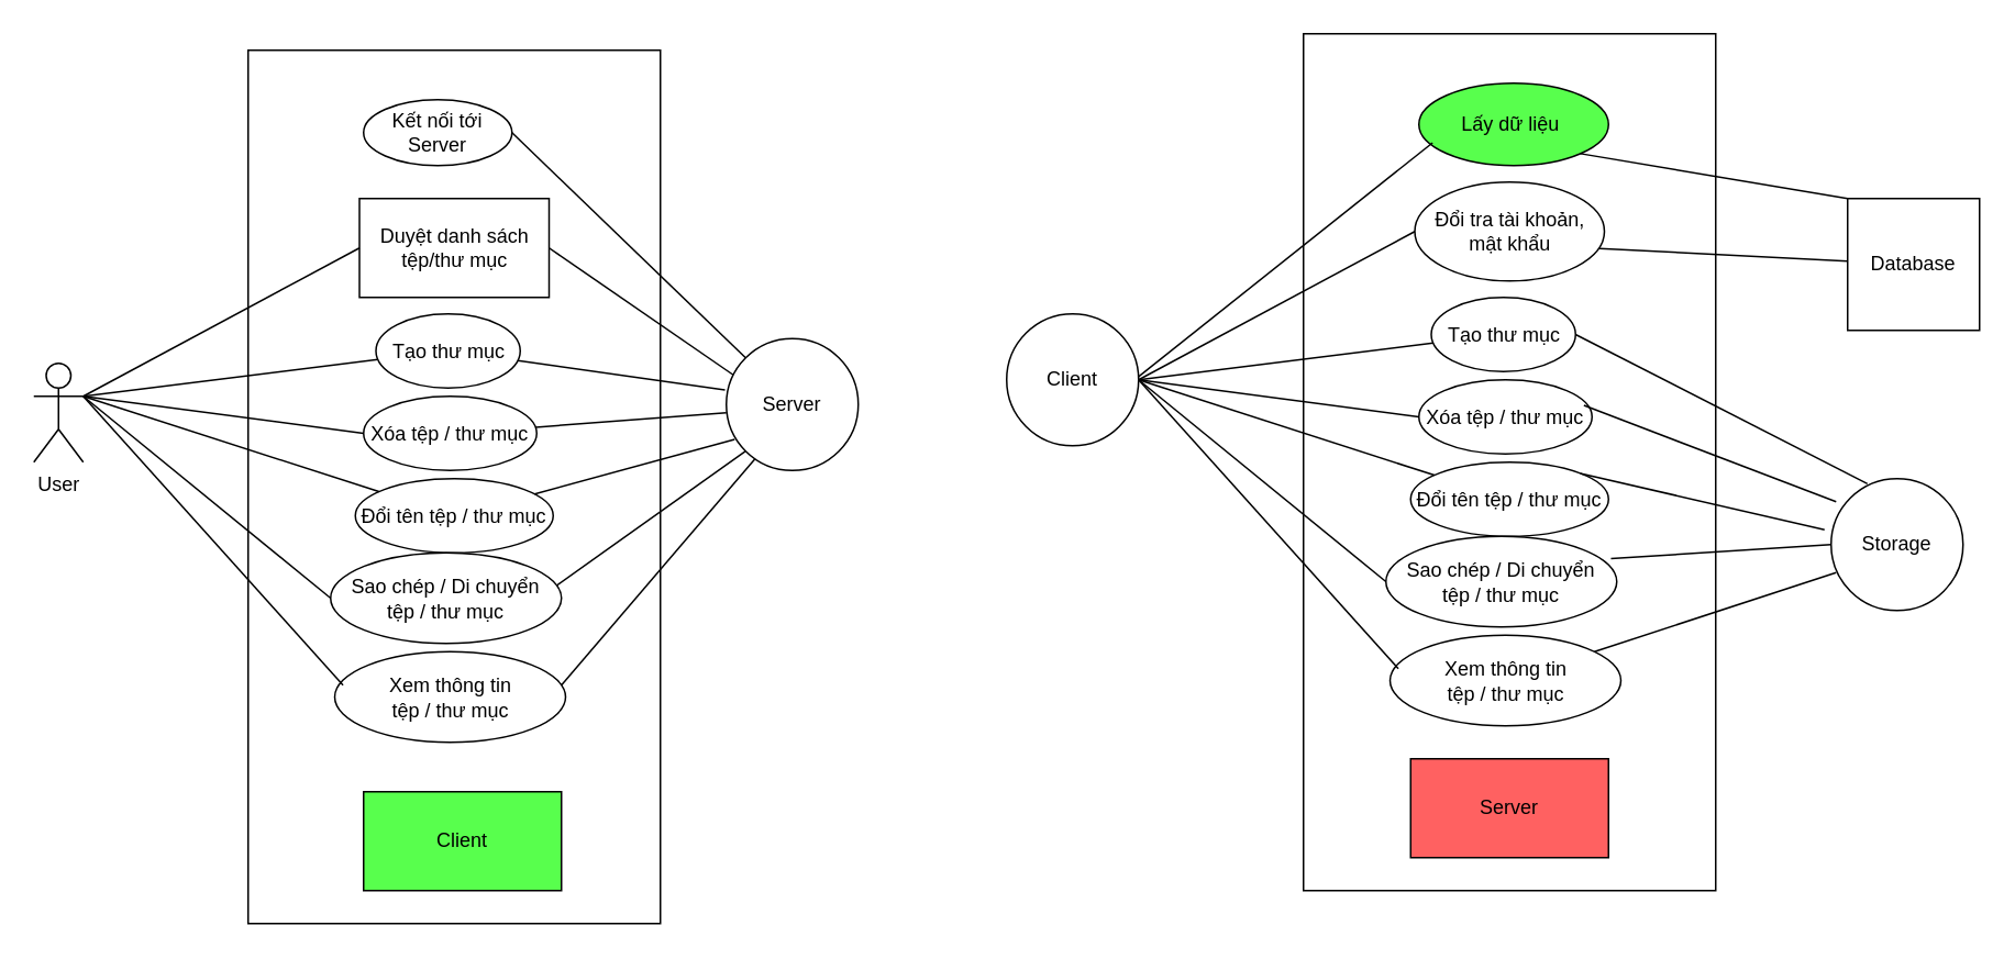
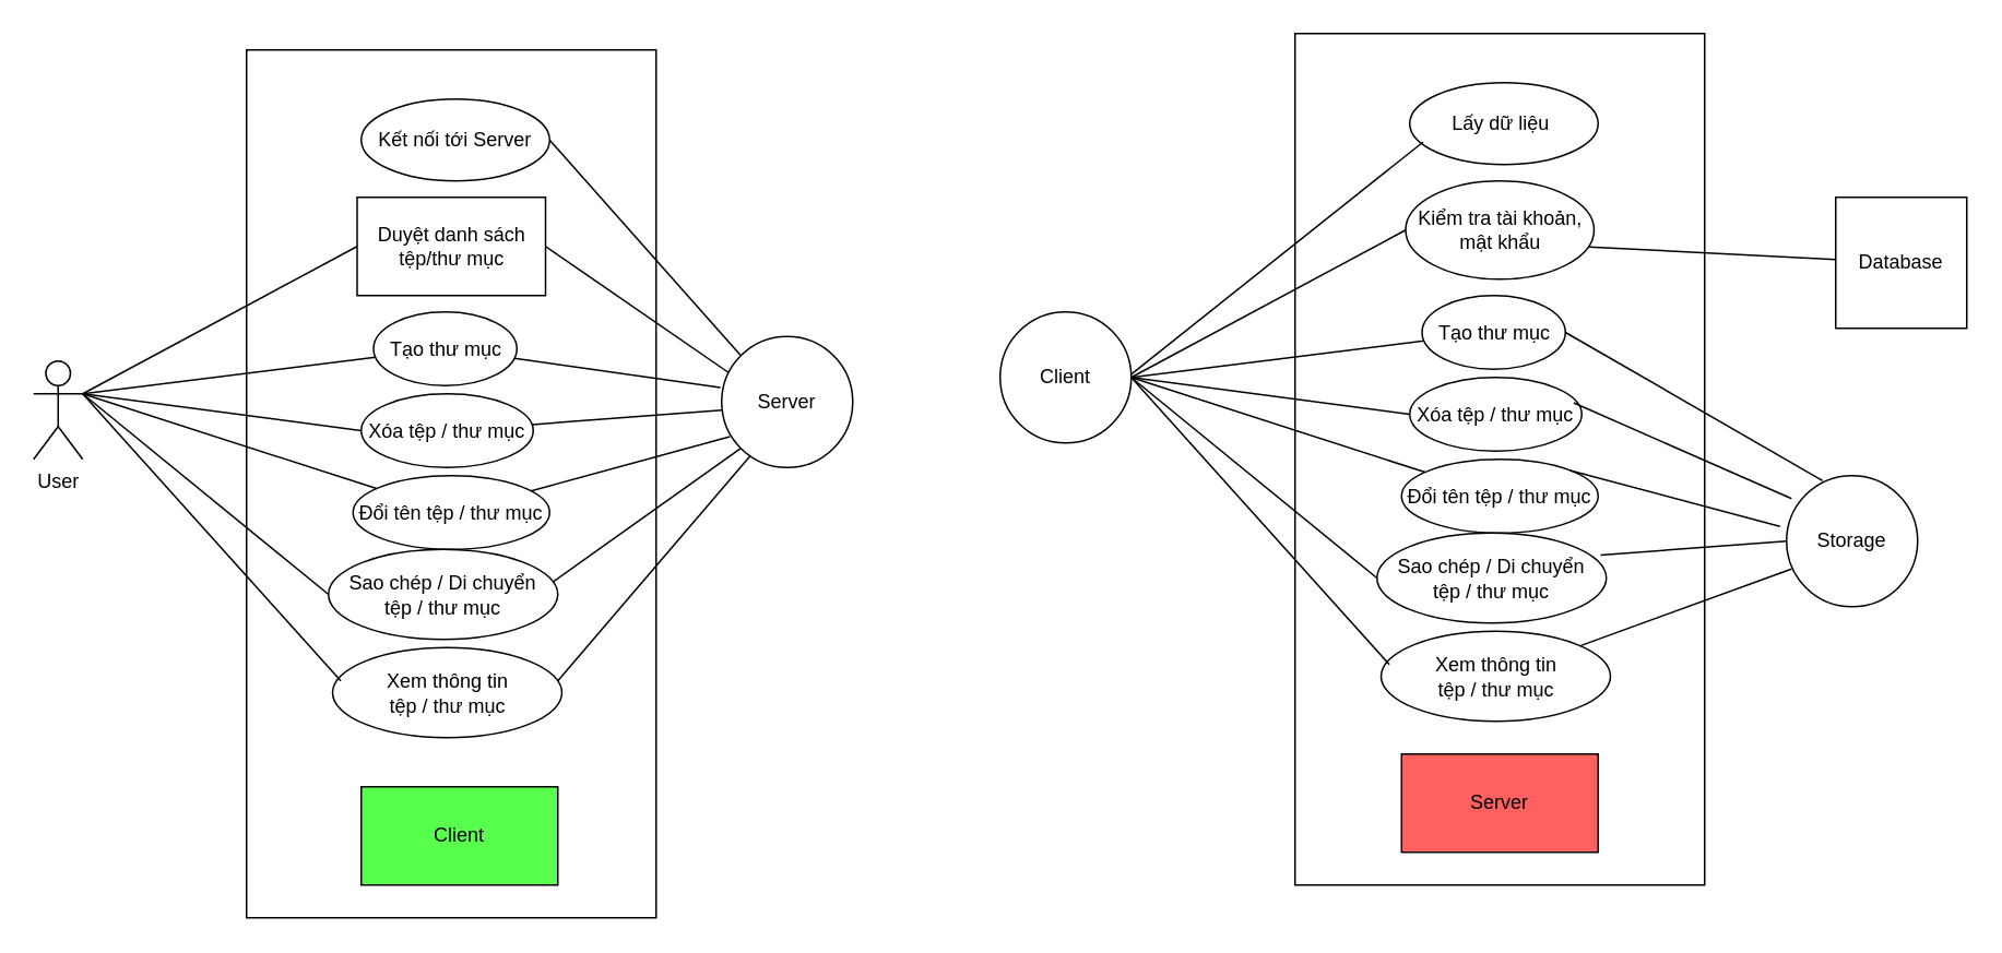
- <mxCell id="26" value="Lấy dữ liệu&amp;nbsp;" style="ellipse;whiteSpace=wrap;html=1;fillColor=#58ff4d;" parent="1" vertex="1"><mxGeometry x="860" y="50" width="115" height="50" as="geometry" /></mxCell>
+ <mxCell id="26" value="Lấy dữ liệu&amp;nbsp;" style="ellipse;whiteSpace=wrap;html=1;" parent="1" vertex="1"><mxGeometry x="860" y="50" width="115" height="50" as="geometry" /></mxCell>
- <mxCell id="4" value="Kết nối tới Server" style="ellipse;whiteSpace=wrap;html=1;" parent="1" vertex="1"><mxGeometry x="220" y="60" width="90" height="40" as="geometry" /></mxCell>
+ <mxCell id="4" value="Kết nối tới Server" style="ellipse;whiteSpace=wrap;html=1;" parent="1" vertex="1"><mxGeometry x="220" y="60" width="115" height="50" as="geometry" /></mxCell>
- <mxCell id="41" value="" style="endArrow=none;html=1;rounded=0;entryX=1;entryY=1;entryDx=0;entryDy=0;exitX=0;exitY=0;exitDx=0;exitDy=0;" parent="1" source="48" target="26" edge="1"><mxGeometry width="50" height="50" relative="1" as="geometry"><mxPoint x="700" y="238.06" as="sourcePoint" /><mxPoint x="878" y="96" as="targetPoint" /></mxGeometry></mxCell>
- <mxCell id="27" value="Đổi tra tài khoản,&lt;br style=&quot;border-color: var(--border-color);&quot;&gt;mật khẩu" style="ellipse;whiteSpace=wrap;html=1;" parent="1" vertex="1"><mxGeometry x="857.5" y="110" width="115" height="60" as="geometry" /></mxCell>
+ <mxCell id="27" value="Kiểm tra tài khoản,&lt;br style=&quot;border-color: var(--border-color);&quot;&gt;mật khẩu" style="ellipse;whiteSpace=wrap;html=1;" parent="1" vertex="1"><mxGeometry x="857.5" y="110" width="115" height="60" as="geometry" /></mxCell>
- <mxCell id="49" value="Storage" style="ellipse;whiteSpace=wrap;html=1;aspect=fixed;" parent="1" vertex="1"><mxGeometry x="1110" y="290" width="80" height="80" as="geometry" /></mxCell>
+ <mxCell id="49" value="Storage" style="ellipse;whiteSpace=wrap;html=1;aspect=fixed;" parent="1" vertex="1"><mxGeometry x="1090" y="290" width="80" height="80" as="geometry" /></mxCell>
